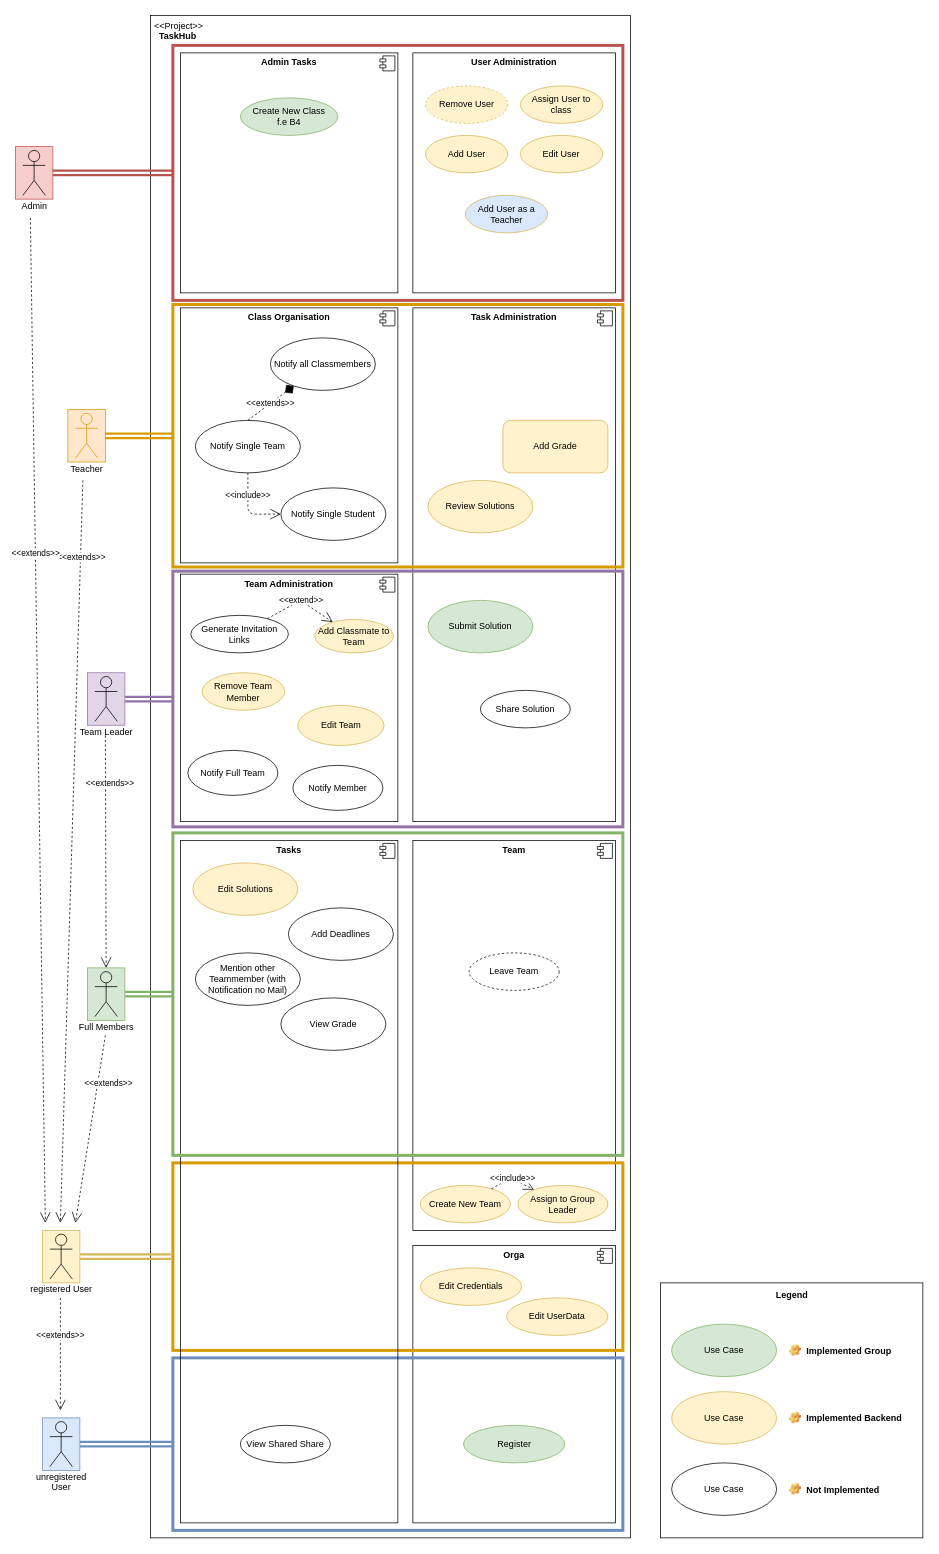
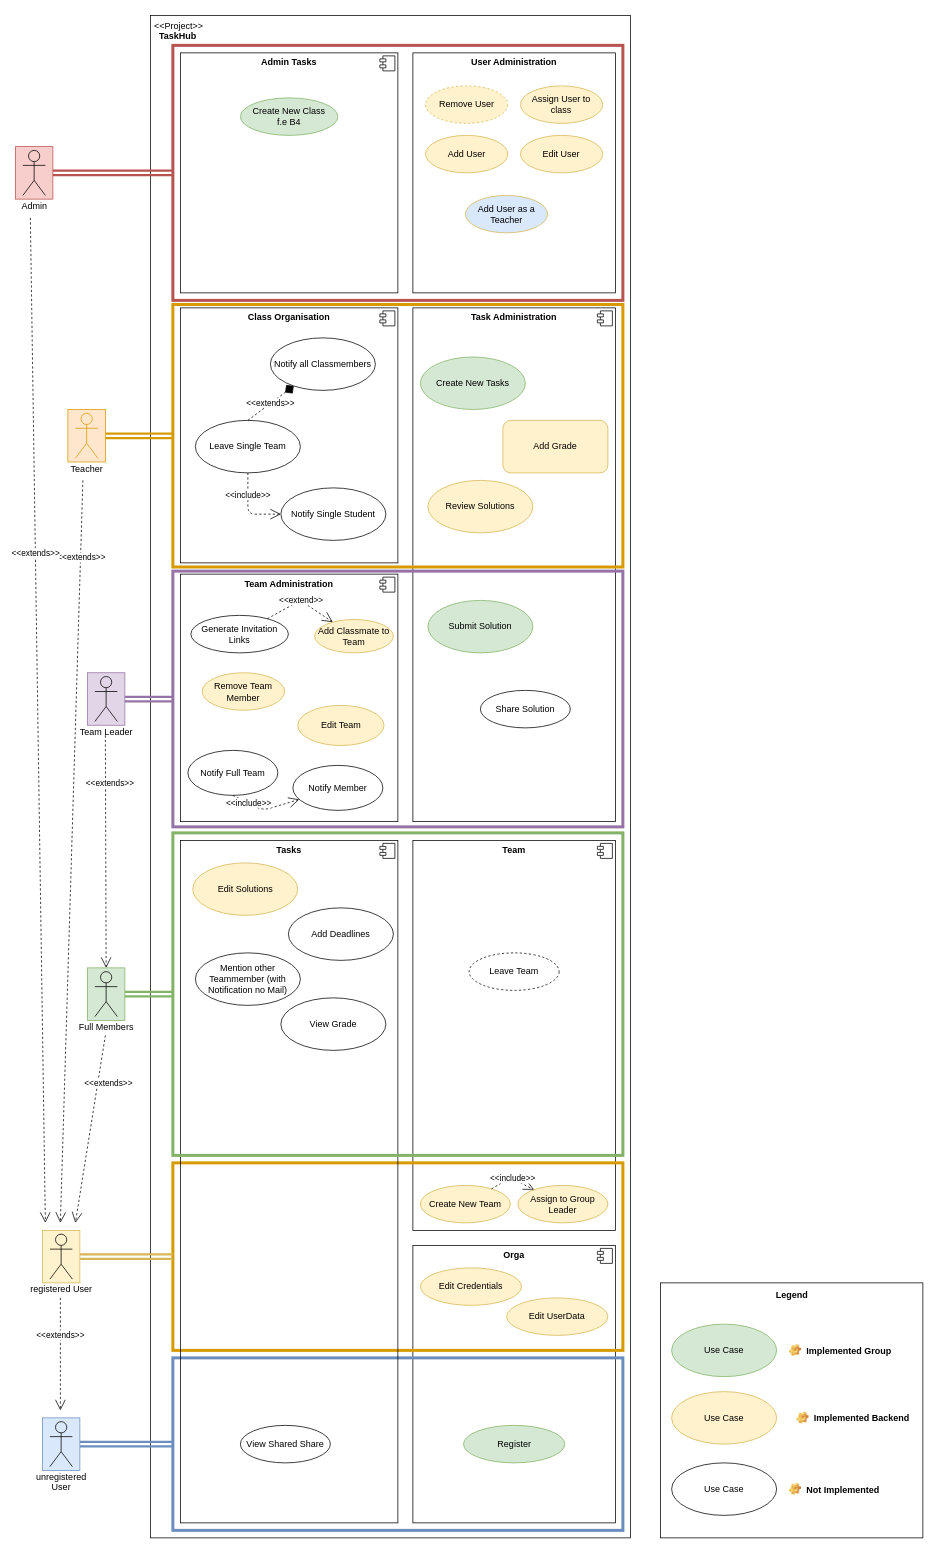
+ <mxCell id="43" value="Create New Tasks" style="ellipse;whiteSpace=wrap;html=1;align=center;fillColor=#d5e8d4;strokeColor=#82b366;" parent="1" vertex="1"><mxGeometry x="560" y="475.5" width="140" height="70" as="geometry" /></mxCell>
- <mxCell id="49" value="Notify Single Team" style="ellipse;whiteSpace=wrap;html=1;align=center;" parent="1" vertex="1"><mxGeometry x="260" y="560" width="140" height="70" as="geometry" /></mxCell>
+ <mxCell id="49" value="Leave Single Team" style="ellipse;whiteSpace=wrap;html=1;align=center;" parent="1" vertex="1"><mxGeometry x="260" y="560" width="140" height="70" as="geometry" /></mxCell>
+ <mxCell id="66" value="&amp;lt;&amp;lt;include&amp;gt;&amp;gt;" style="endArrow=open;endSize=12;dashed=1;html=1;rounded=1;exitX=0.5;exitY=1;exitDx=0;exitDy=0;" parent="1" source="64" target="65" edge="1"><mxGeometry x="-0.518" width="160" relative="1" as="geometry"><mxPoint x="340.97" y="858.979" as="sourcePoint" /><mxPoint x="421.162" y="878.458" as="targetPoint" /><Array as="points"><mxPoint x="350" y="1080" /></Array><mxPoint as="offset" /></mxGeometry></mxCell>
- <mxCell id="90" value="Implemented Backend" style="label;fontStyle=1;strokeColor=none;fillColor=none;align=left;verticalAlign=top;overflow=hidden;spacingLeft=28;spacingRight=4;rotatable=0;points=[[0,0.5],[1,0.5]];portConstraint=eastwest;imageWidth=16;imageHeight=16;image=img/clipart/Gear_128x128.png" parent="1" vertex="1"><mxGeometry x="1045" y="1877" width="170" height="26" as="geometry" /></mxCell>
+ <mxCell id="90" value="Implemented Backend" style="label;fontStyle=1;strokeColor=none;fillColor=none;align=left;verticalAlign=top;overflow=hidden;spacingLeft=28;spacingRight=4;rotatable=0;points=[[0,0.5],[1,0.5]];portConstraint=eastwest;imageWidth=16;imageHeight=16;image=img/clipart/Gear_128x128.png" parent="1" vertex="1"><mxGeometry x="1055" y="1877" width="170" height="26" as="geometry" /></mxCell>
